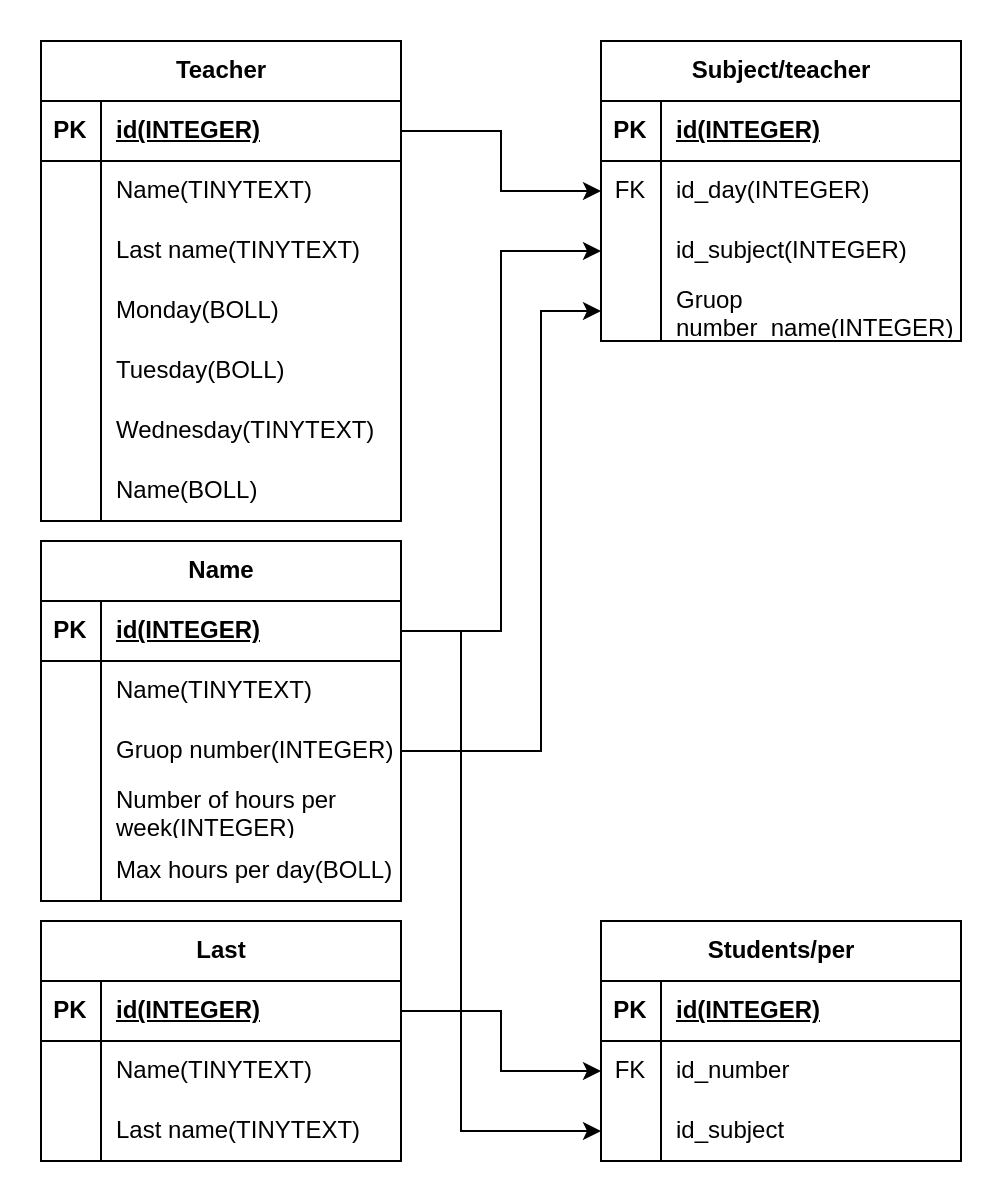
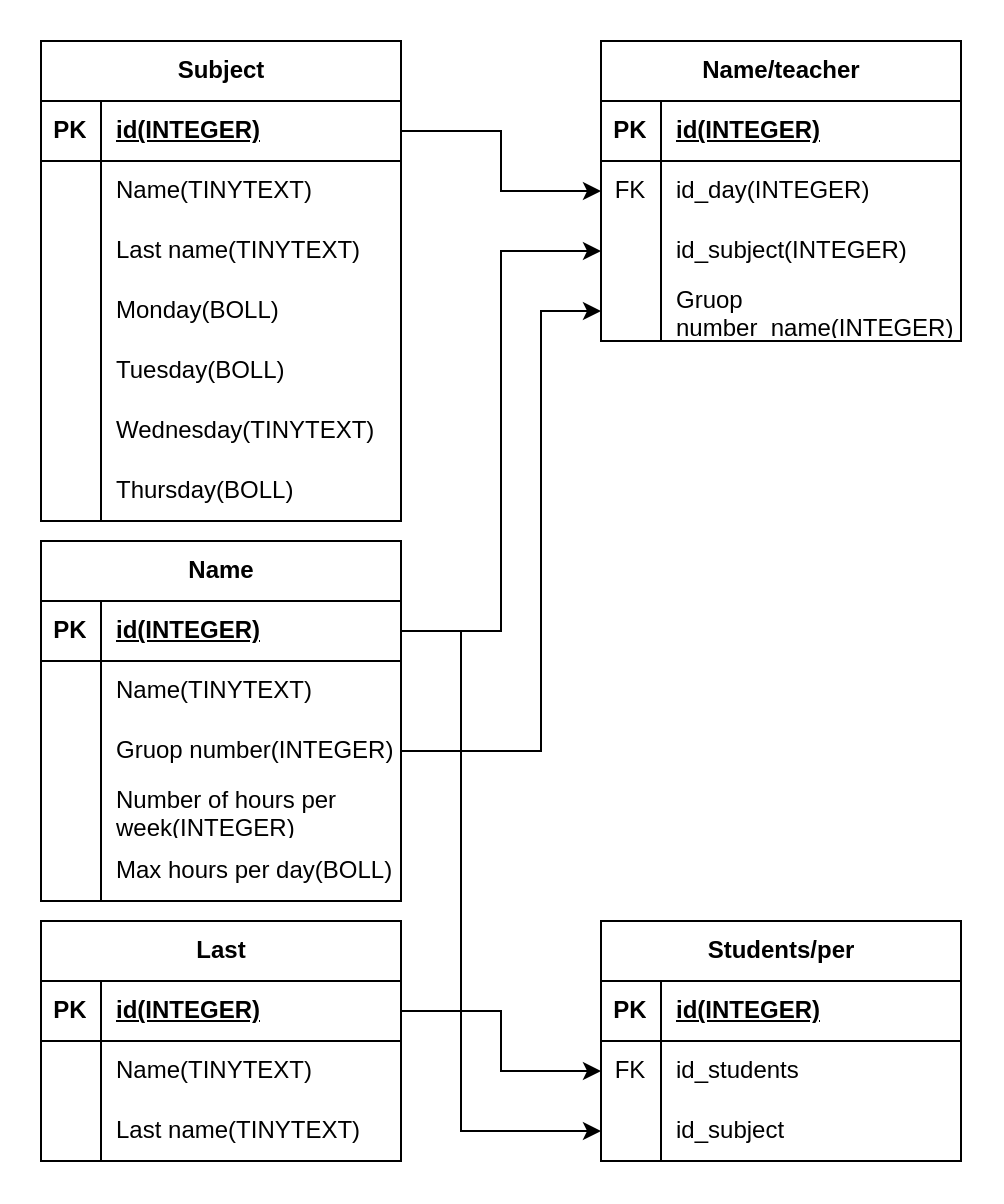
- <mxCell id="2" value="&lt;span style=&quot;text-wrap: wrap;&quot;&gt;Teacher&lt;/span&gt;" style="shape=table;startSize=30;container=1;collapsible=1;childLayout=tableLayout;fixedRows=1;rowLines=0;fontStyle=1;align=center;resizeLast=1;html=1;" parent="1" vertex="1"><mxGeometry x="20" y="20" width="180" height="240" as="geometry" /></mxCell>
+ <mxCell id="2" value="&lt;span style=&quot;text-wrap: wrap;&quot;&gt;Subject&lt;/span&gt;" style="shape=table;startSize=30;container=1;collapsible=1;childLayout=tableLayout;fixedRows=1;rowLines=0;fontStyle=1;align=center;resizeLast=1;html=1;" parent="1" vertex="1"><mxGeometry x="20" y="20" width="180" height="240" as="geometry" /></mxCell>
- <mxCell id="40" value="&lt;span style=&quot;text-wrap: wrap;&quot;&gt;Subject/teacher&lt;/span&gt;" style="shape=table;startSize=30;container=1;collapsible=1;childLayout=tableLayout;fixedRows=1;rowLines=0;fontStyle=1;align=center;resizeLast=1;html=1;" parent="1" vertex="1"><mxGeometry x="300" y="20" width="180" height="150" as="geometry" /></mxCell>
+ <mxCell id="40" value="&lt;span style=&quot;text-wrap: wrap;&quot;&gt;Name/teacher&lt;/span&gt;" style="shape=table;startSize=30;container=1;collapsible=1;childLayout=tableLayout;fixedRows=1;rowLines=0;fontStyle=1;align=center;resizeLast=1;html=1;" parent="1" vertex="1"><mxGeometry x="300" y="20" width="180" height="150" as="geometry" /></mxCell>
- <mxCell id="23" value="Name(BOLL)" style="shape=partialRectangle;connectable=0;fillColor=none;top=0;left=0;bottom=0;right=0;align=left;spacingLeft=6;overflow=hidden;whiteSpace=wrap;html=1;" parent="21" vertex="1"><mxGeometry x="30" width="150" height="30" as="geometry"><mxRectangle width="150" height="30" as="alternateBounds" /></mxGeometry></mxCell>
+ <mxCell id="23" value="Thursday(BOLL)" style="shape=partialRectangle;connectable=0;fillColor=none;top=0;left=0;bottom=0;right=0;align=left;spacingLeft=6;overflow=hidden;whiteSpace=wrap;html=1;" parent="21" vertex="1"><mxGeometry x="30" width="150" height="30" as="geometry"><mxRectangle width="150" height="30" as="alternateBounds" /></mxGeometry></mxCell>
- <mxCell id="72" value="id_number" style="shape=partialRectangle;connectable=0;fillColor=none;top=0;left=0;bottom=0;right=0;align=left;spacingLeft=6;overflow=hidden;whiteSpace=wrap;html=1;" parent="70" vertex="1"><mxGeometry x="30" width="150" height="30" as="geometry"><mxRectangle width="150" height="30" as="alternateBounds" /></mxGeometry></mxCell>
+ <mxCell id="72" value="id_students" style="shape=partialRectangle;connectable=0;fillColor=none;top=0;left=0;bottom=0;right=0;align=left;spacingLeft=6;overflow=hidden;whiteSpace=wrap;html=1;" parent="70" vertex="1"><mxGeometry x="30" width="150" height="30" as="geometry"><mxRectangle width="150" height="30" as="alternateBounds" /></mxGeometry></mxCell>
